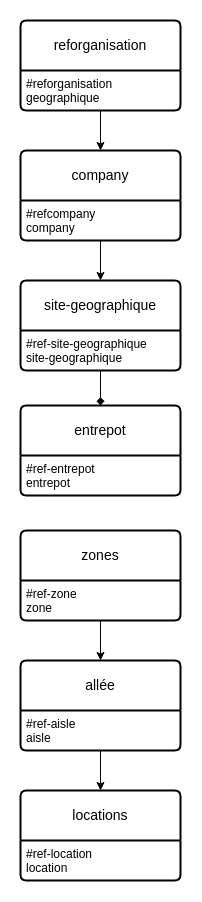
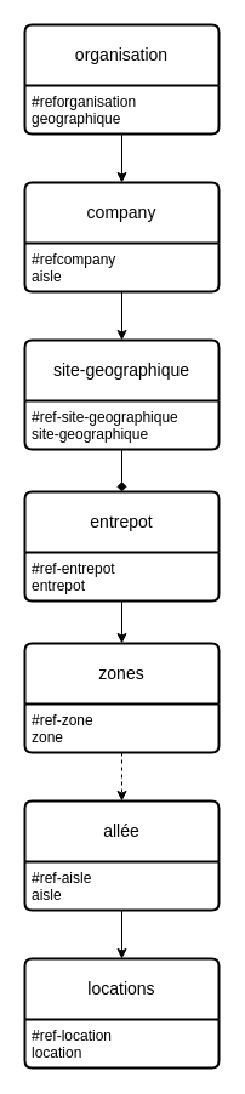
- <mxCell id="3" value="reforganisation" style="swimlane;childLayout=stackLayout;horizontal=1;startSize=50;horizontalStack=0;rounded=1;fontSize=14;fontStyle=0;strokeWidth=2;resizeParent=0;resizeLast=1;shadow=0;dashed=0;align=center;arcSize=4;whiteSpace=wrap;html=1;" vertex="1" parent="1"><mxGeometry x="20" y="20" width="160" height="90" as="geometry" /></mxCell>
+ <mxCell id="3" value="organisation" style="swimlane;childLayout=stackLayout;horizontal=1;startSize=50;horizontalStack=0;rounded=1;fontSize=14;fontStyle=0;strokeWidth=2;resizeParent=0;resizeLast=1;shadow=0;dashed=0;align=center;arcSize=4;whiteSpace=wrap;html=1;" vertex="1" parent="1"><mxGeometry x="20" y="20" width="160" height="90" as="geometry" /></mxCell>
- <mxCell id="6" value="#refcompany&lt;br&gt;company" style="align=left;strokeColor=none;fillColor=none;spacingLeft=4;fontSize=12;verticalAlign=top;resizable=0;rotatable=0;part=1;html=1;" vertex="1" parent="5"><mxGeometry y="50" width="160" height="40" as="geometry" /></mxCell>
+ <mxCell id="6" value="#refcompany&lt;br&gt;aisle" style="align=left;strokeColor=none;fillColor=none;spacingLeft=4;fontSize=12;verticalAlign=top;resizable=0;rotatable=0;part=1;html=1;" vertex="1" parent="5"><mxGeometry y="50" width="160" height="40" as="geometry" /></mxCell>
+ <mxCell id="15" style="edgeStyle=orthogonalEdgeStyle;rounded=0;orthogonalLoop=1;jettySize=auto;html=1;exitX=0.5;exitY=1;exitDx=0;exitDy=0;entryX=0.5;entryY=0;entryDx=0;entryDy=0;" edge="1" parent="1" source="11" target="13"><mxGeometry relative="1" as="geometry" /></mxCell>
- <mxCell id="18" style="edgeStyle=orthogonalEdgeStyle;rounded=0;orthogonalLoop=1;jettySize=auto;html=1;exitX=0.5;exitY=1;exitDx=0;exitDy=0;" edge="1" parent="1" source="14" target="16"><mxGeometry relative="1" as="geometry" /></mxCell>
+ <mxCell id="18" style="edgeStyle=orthogonalEdgeStyle;rounded=0;orthogonalLoop=1;jettySize=auto;html=1;exitX=0.5;exitY=1;exitDx=0;exitDy=0;dashed=1;" edge="1" parent="1" source="14" target="16"><mxGeometry relative="1" as="geometry" /></mxCell>
